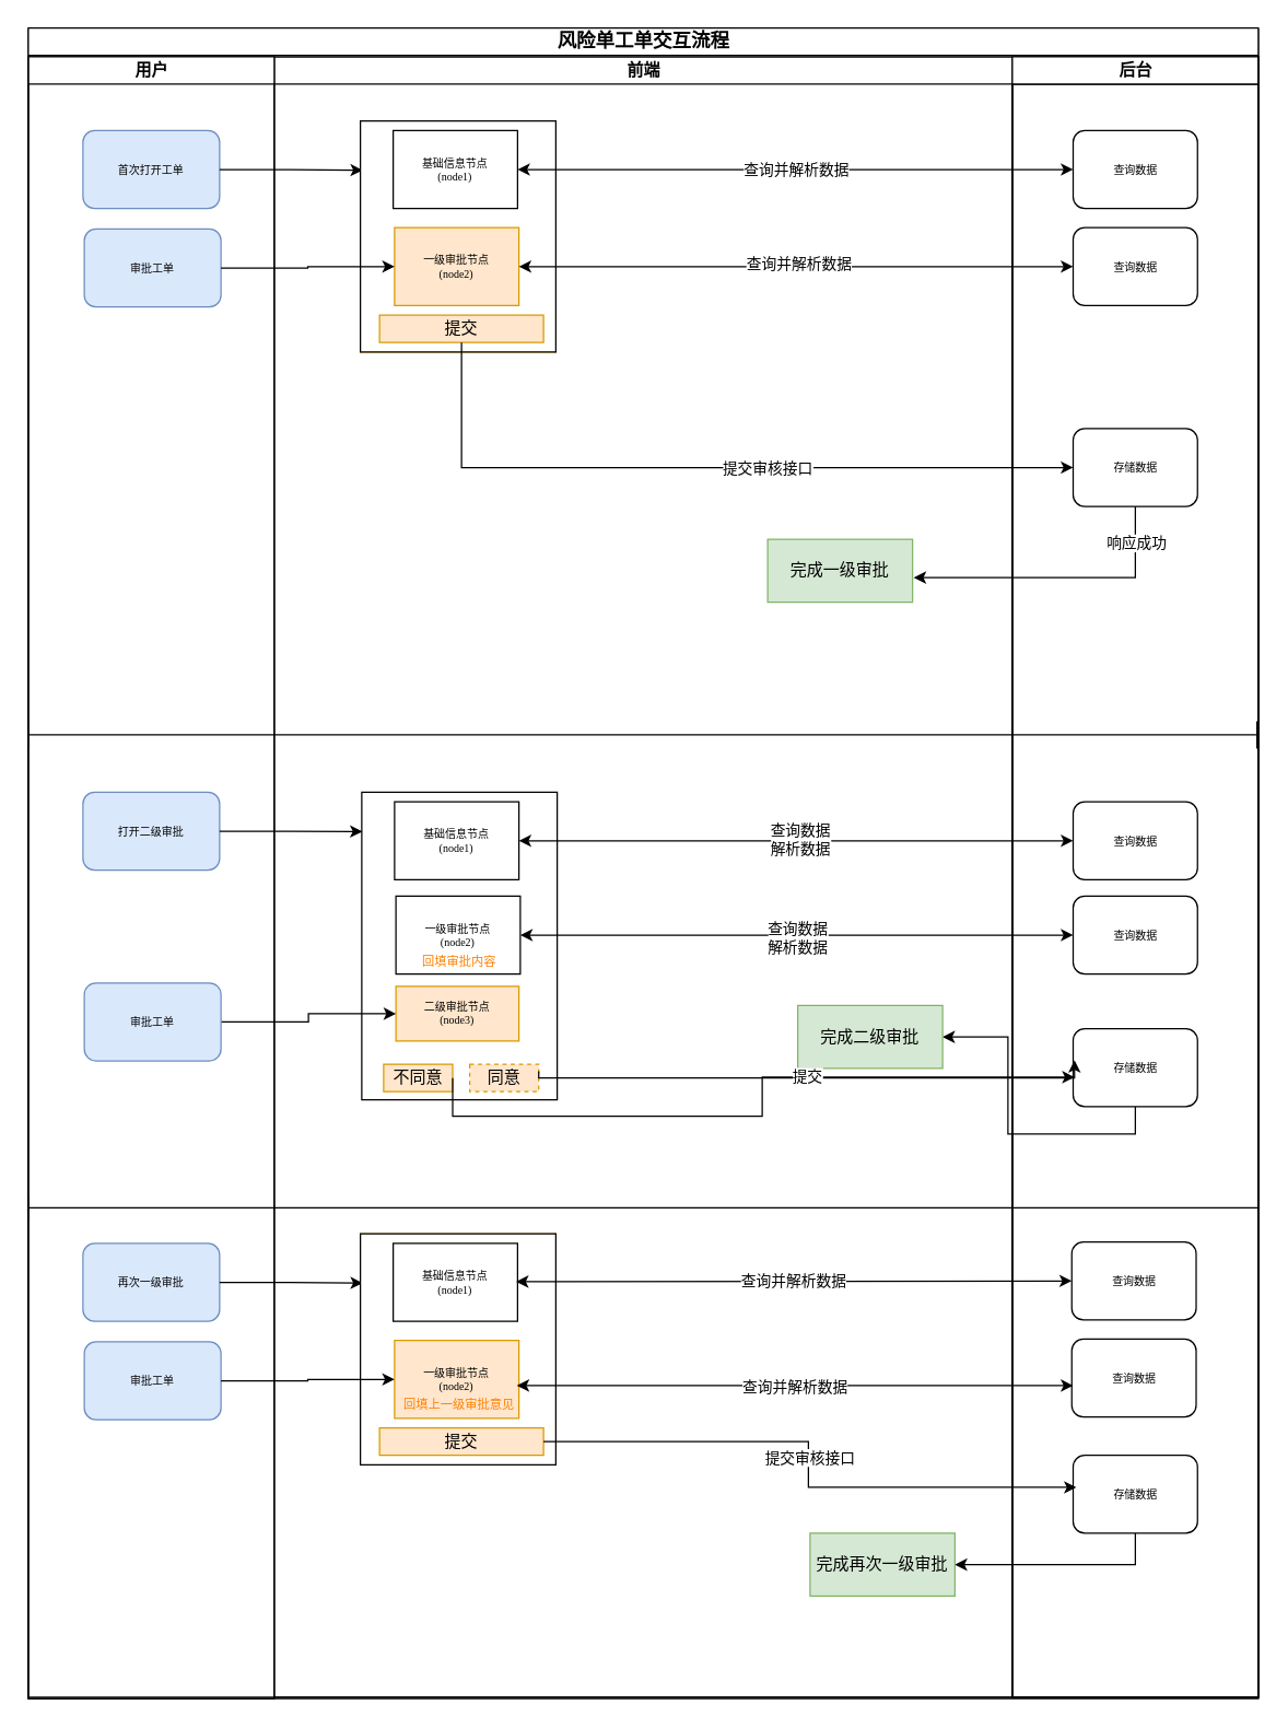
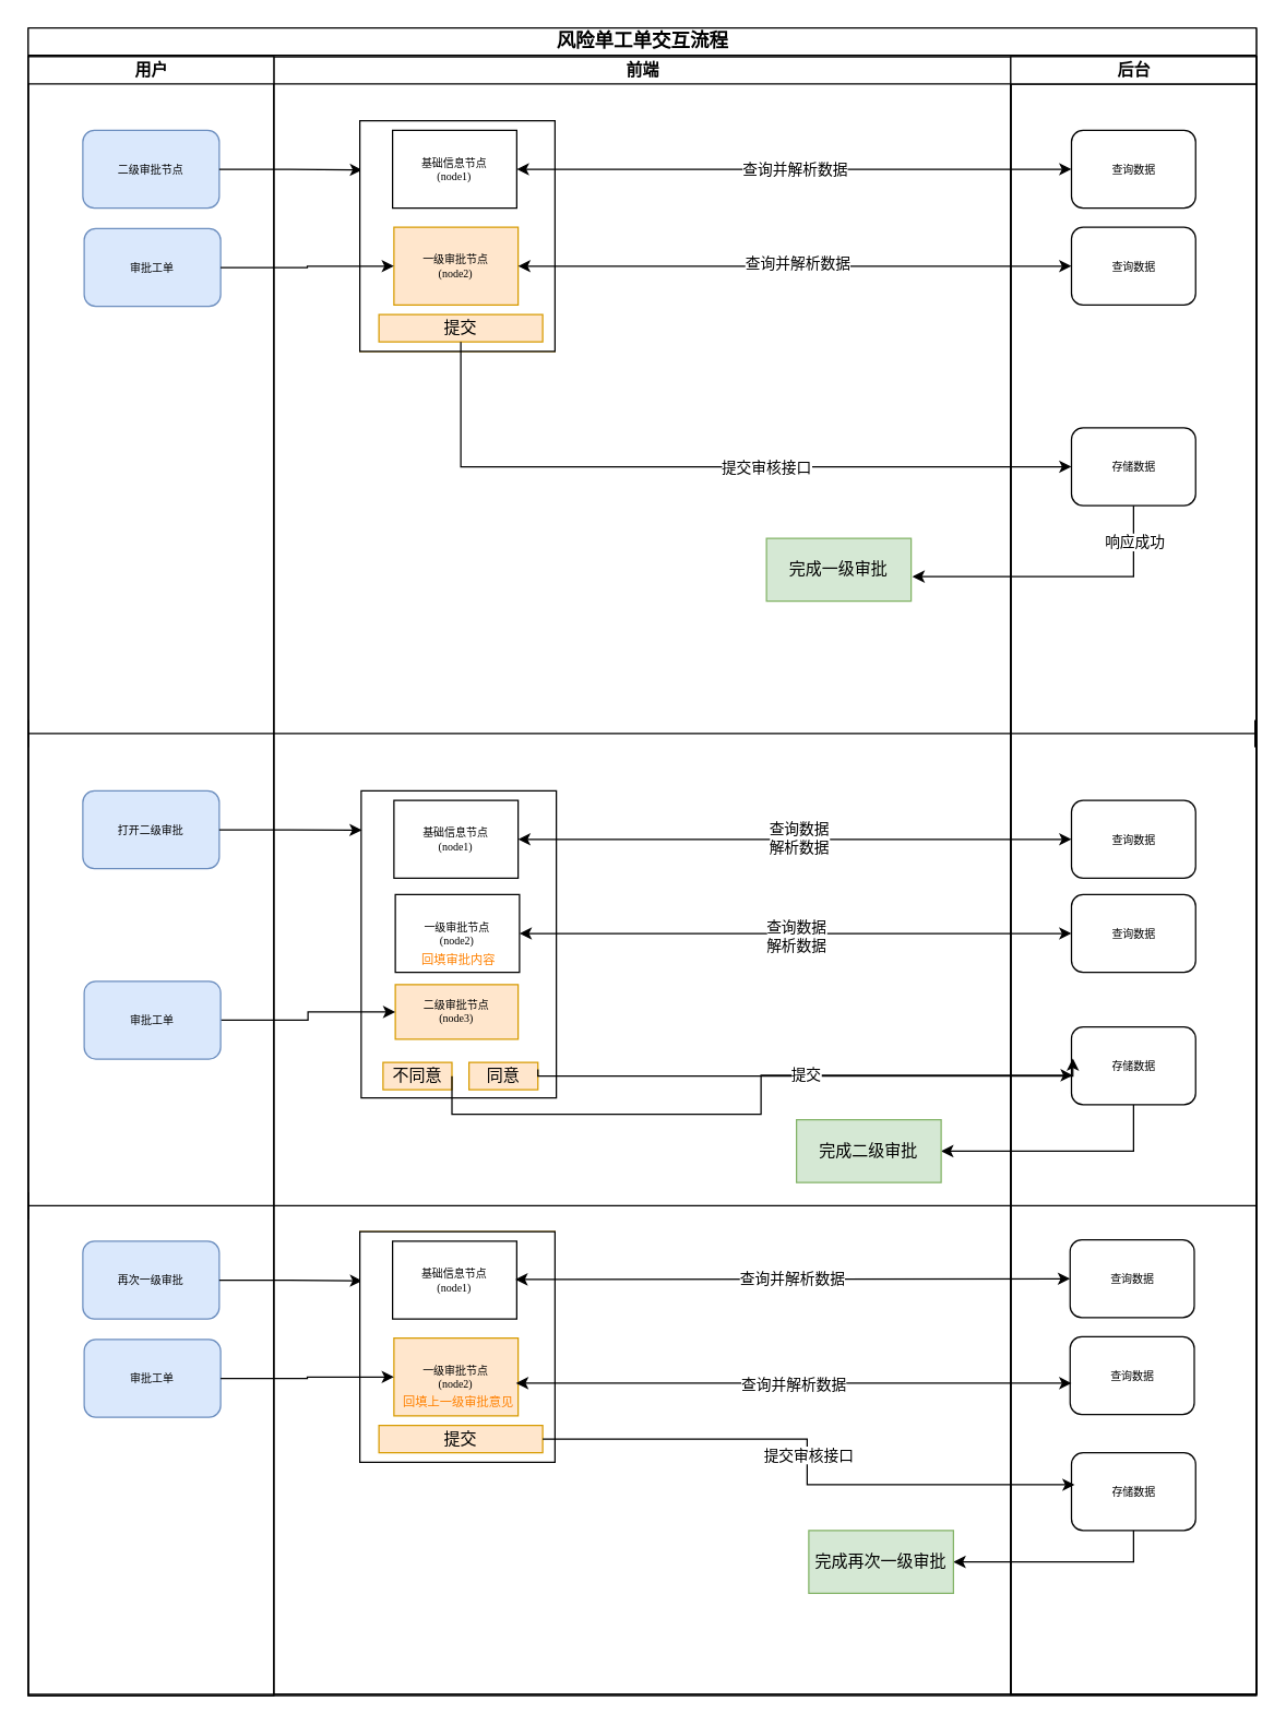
- <mxCell id="39" value="首次打开工单" style="rounded=1;whiteSpace=wrap;html=1;shadow=0;labelBackgroundColor=none;strokeWidth=1;fontFamily=Verdana;fontSize=8;align=center;fillColor=#dae8fc;strokeColor=#6c8ebf;" parent="38" vertex="1"><mxGeometry y="7" width="100" height="57" as="geometry" /></mxCell>
+ <mxCell id="39" value="二级审批节点" style="rounded=1;whiteSpace=wrap;html=1;shadow=0;labelBackgroundColor=none;strokeWidth=1;fontFamily=Verdana;fontSize=8;align=center;fillColor=#dae8fc;strokeColor=#6c8ebf;" parent="38" vertex="1"><mxGeometry y="7" width="100" height="57" as="geometry" /></mxCell>
- <mxCell id="37" value="完成二级审批" style="whiteSpace=wrap;html=1;labelBackgroundColor=none;labelBorderColor=none;fillColor=#d5e8d4;strokeColor=#82b366;" parent="1" vertex="1"><mxGeometry x="583" y="735" width="106" height="46" as="geometry" /></mxCell>
+ <mxCell id="37" value="完成二级审批" style="whiteSpace=wrap;html=1;labelBackgroundColor=none;labelBorderColor=none;fillColor=#d5e8d4;strokeColor=#82b366;" parent="1" vertex="1"><mxGeometry x="583" y="820" width="106" height="46" as="geometry" /></mxCell>
- <mxCell id="21" value="同意" style="whiteSpace=wrap;html=1;fillColor=#ffe6cc;strokeColor=#d79b00;dashed=1;" parent="17" vertex="1"><mxGeometry x="79" y="199" width="50.5" height="20" as="geometry" /></mxCell>
+ <mxCell id="21" value="同意" style="whiteSpace=wrap;html=1;fillColor=#ffe6cc;strokeColor=#d79b00;" parent="17" vertex="1"><mxGeometry x="79" y="199" width="50.5" height="20" as="geometry" /></mxCell>
